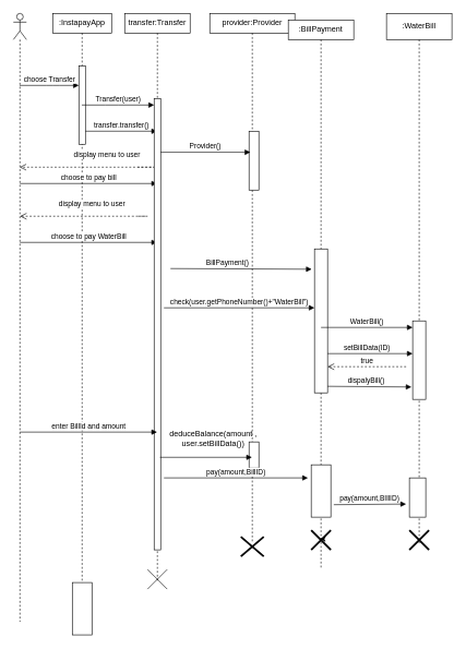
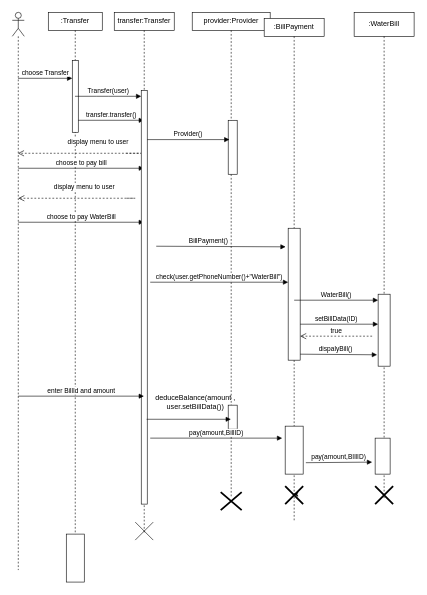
- <mxCell id="3" value=":&lt;span style=&quot;&quot;&gt;InstapayApp&lt;/span&gt;" style="shape=umlLifeline;perimeter=lifelinePerimeter;whiteSpace=wrap;html=1;container=1;collapsible=0;recursiveResize=0;outlineConnect=0;size=30;" vertex="1" parent="1"><mxGeometry x="80" y="20" width="90" height="930" as="geometry" /></mxCell>
+ <mxCell id="3" value=":&lt;span style=&quot;&quot;&gt;Transfer&lt;/span&gt;" style="shape=umlLifeline;perimeter=lifelinePerimeter;whiteSpace=wrap;html=1;container=1;collapsible=0;recursiveResize=0;outlineConnect=0;size=30;" vertex="1" parent="1"><mxGeometry x="80" y="20" width="90" height="930" as="geometry" /></mxCell>
